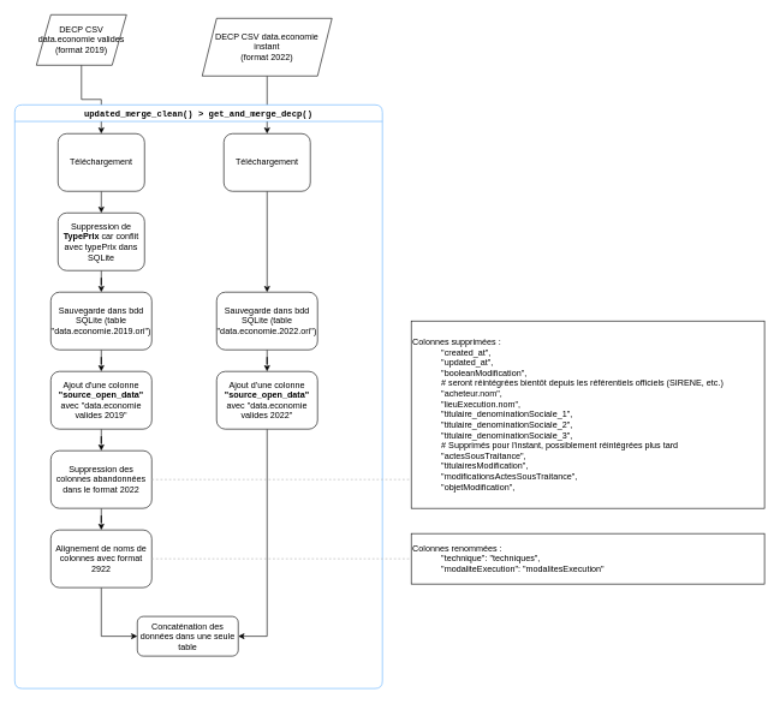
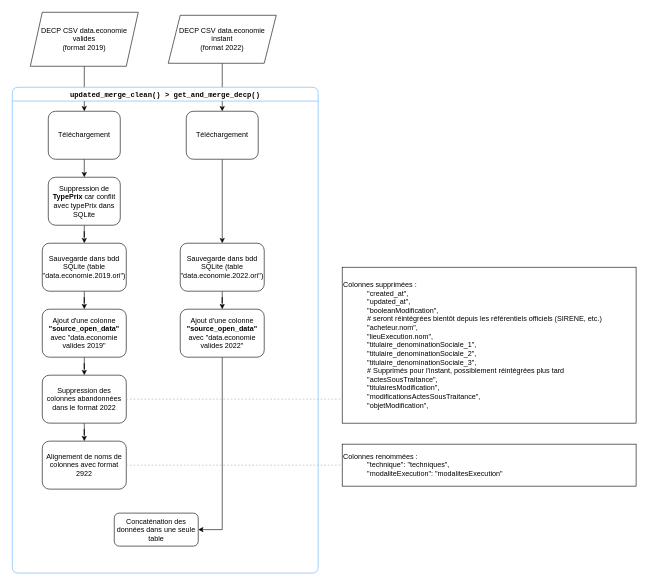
- <mxCell id="7" value="DECP CSV data.economie valides&lt;br&gt;(format 2019)" style="shape=parallelogram;perimeter=parallelogramPerimeter;whiteSpace=wrap;html=1;fixedSize=1;" vertex="1" parent="1"><mxGeometry x="50" y="20" width="125" height="70" as="geometry" /></mxCell>
+ <mxCell id="7" value="DECP CSV data.economie valides&lt;br&gt;(format 2019)" style="shape=parallelogram;perimeter=parallelogramPerimeter;whiteSpace=wrap;html=1;fixedSize=1;" vertex="1" parent="1"><mxGeometry x="50" y="20" width="180" height="90" as="geometry" /></mxCell>
- <mxCell id="23" style="edgeStyle=orthogonalEdgeStyle;rounded=0;orthogonalLoop=1;jettySize=auto;html=1;exitX=0.5;exitY=1;exitDx=0;exitDy=0;entryX=0;entryY=0.5;entryDx=0;entryDy=0;fontFamily=Helvetica;fontSize=12;fontColor=default;labelBackgroundColor=none;" edge="1" parent="10" source="24" target="25"><mxGeometry relative="1" as="geometry" /></mxCell>
